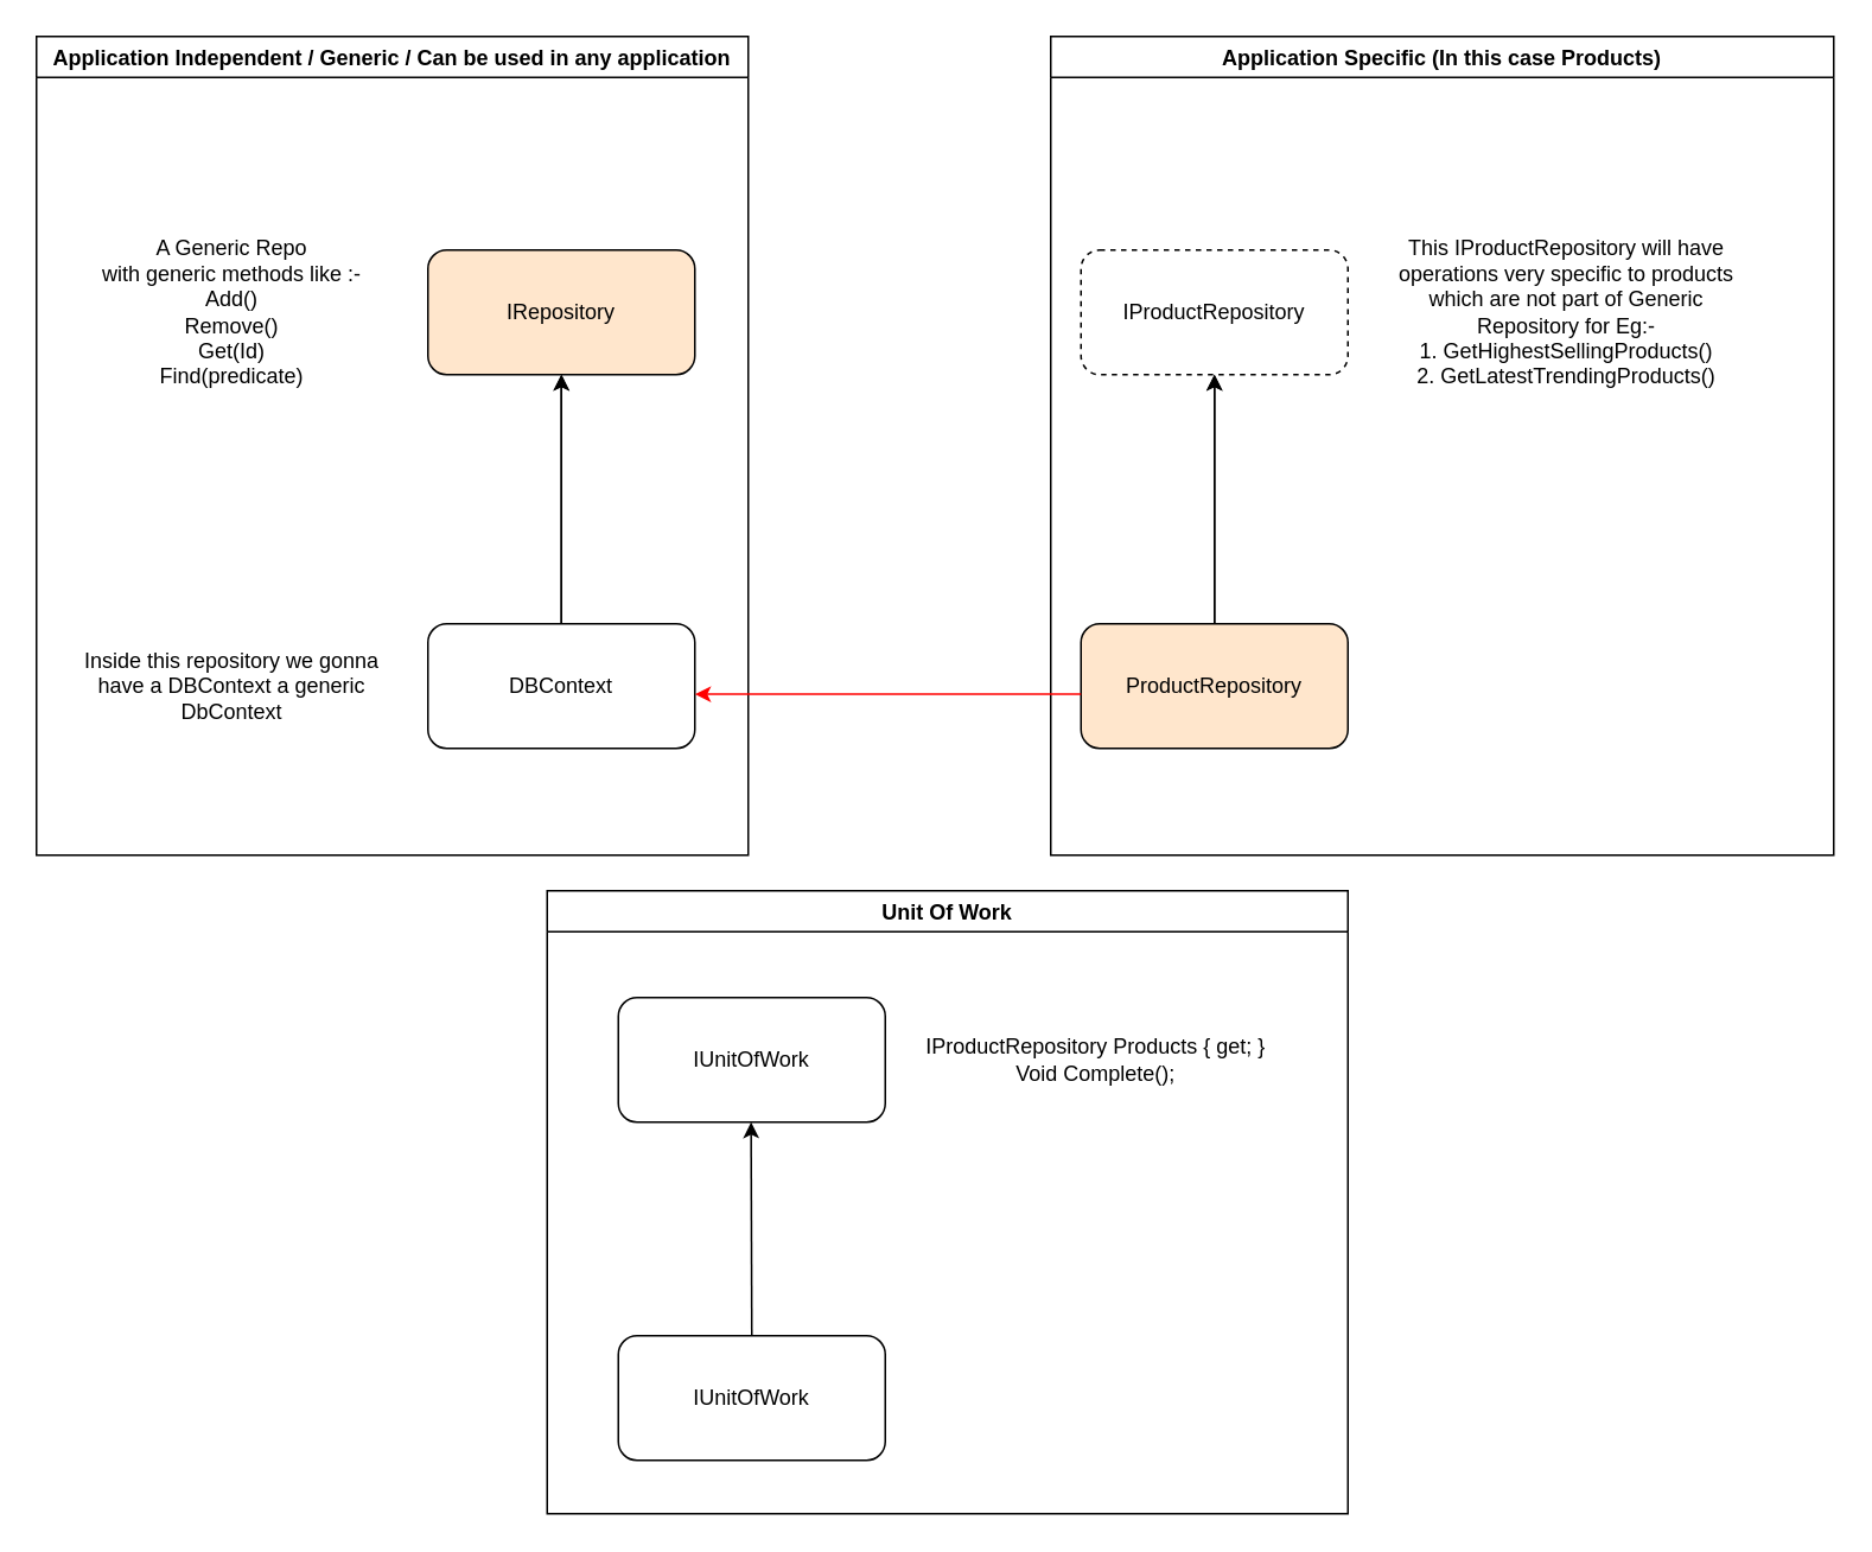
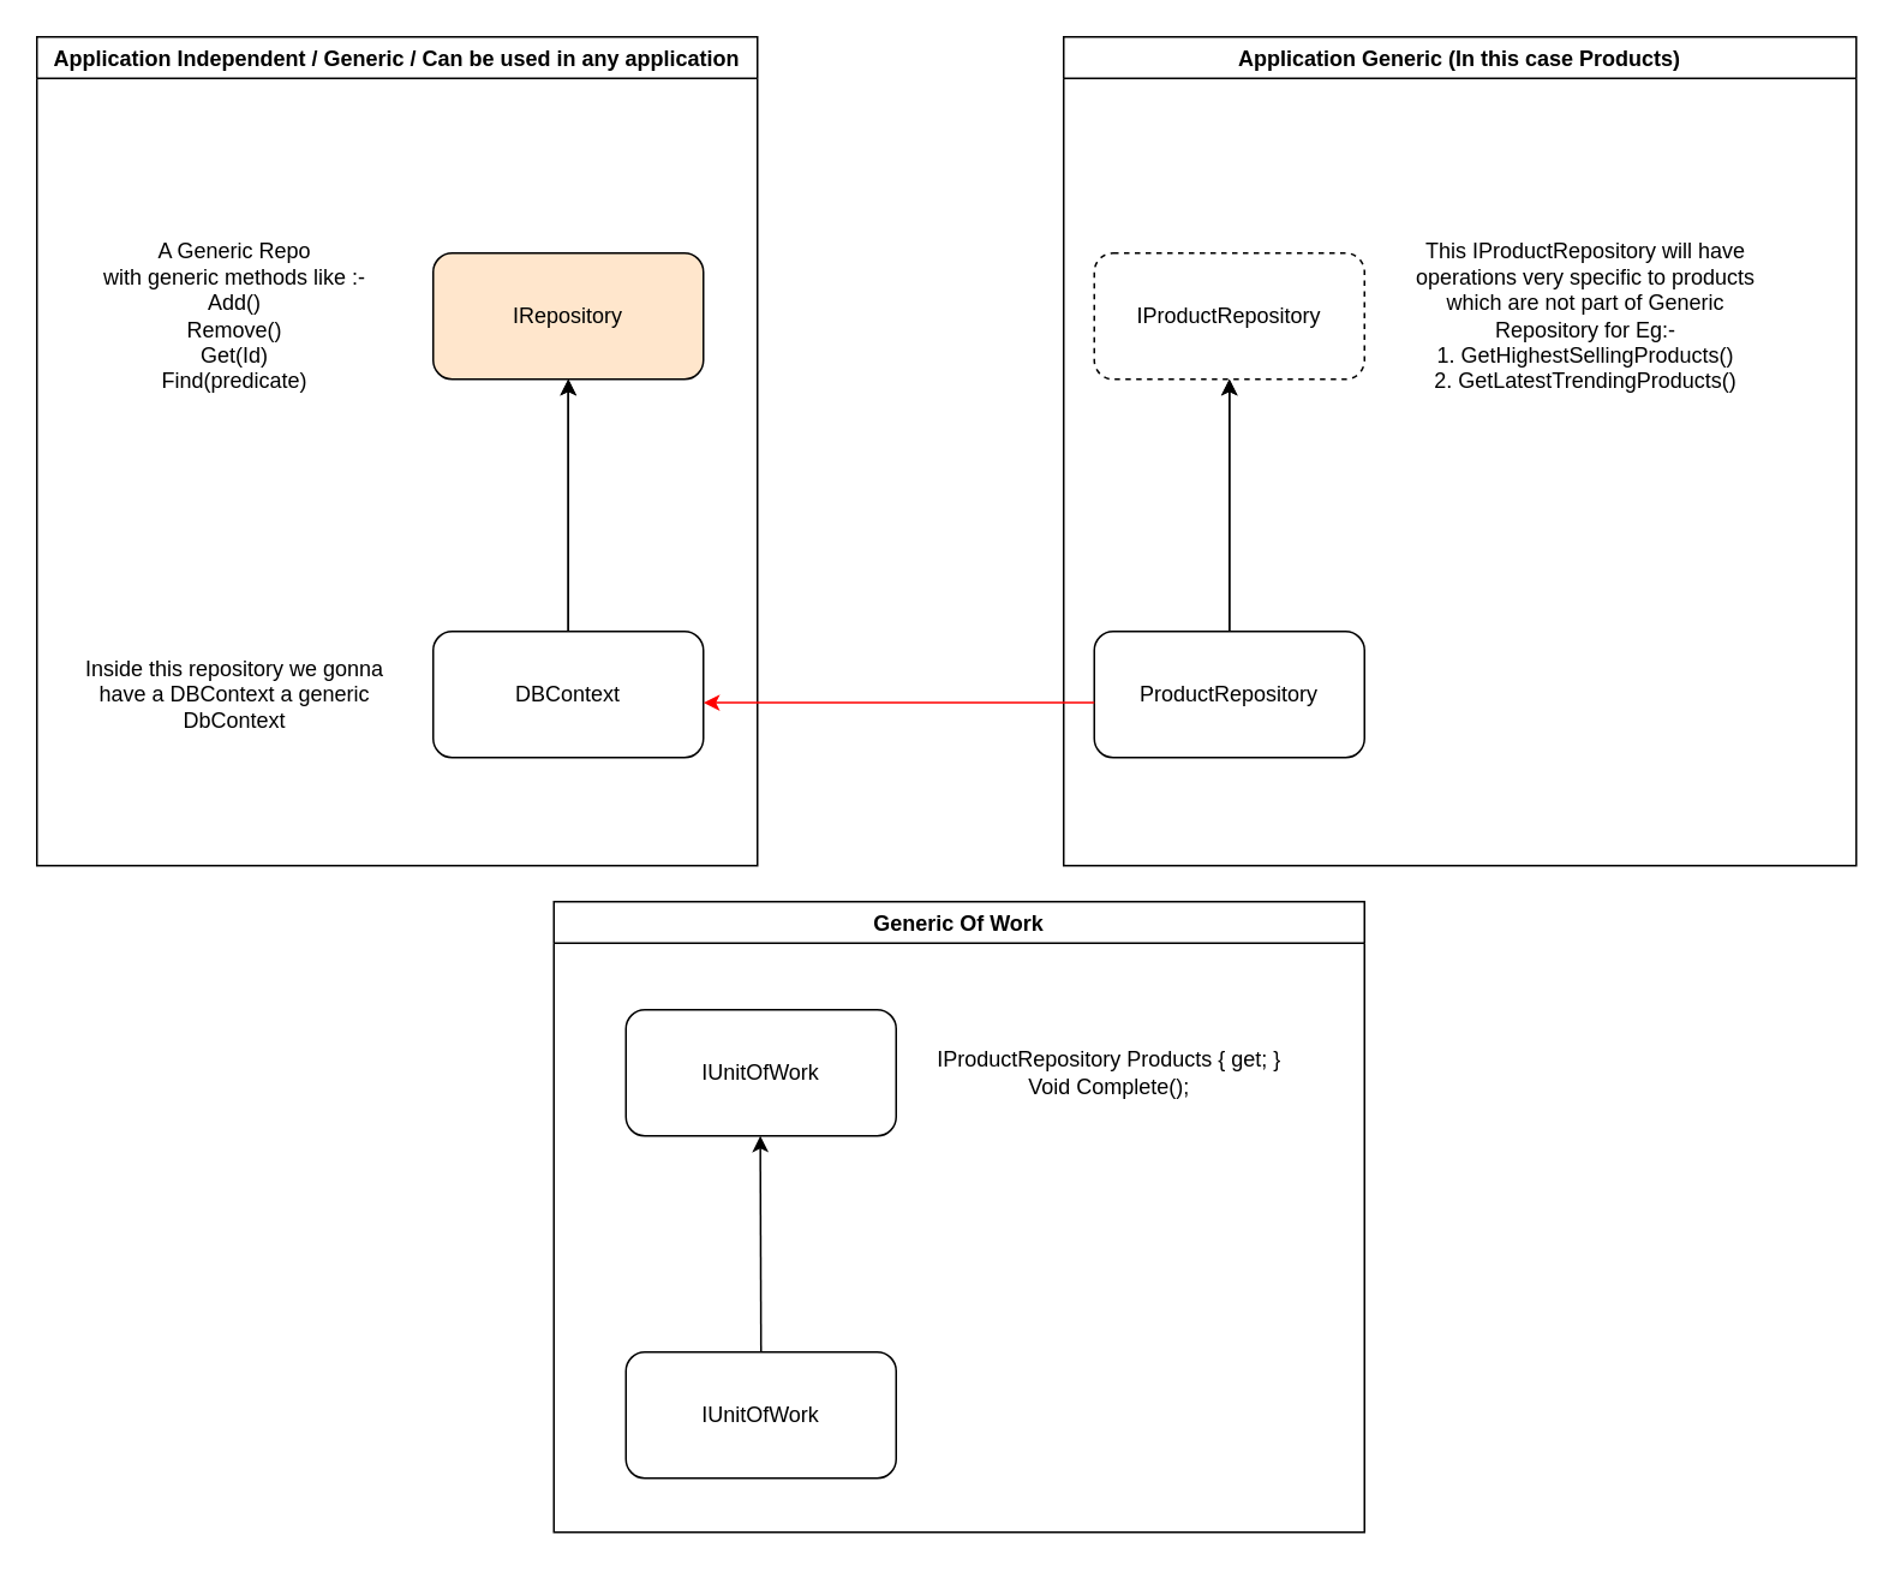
- <mxCell id="9" value="Application Specific (In this case Products)" style="swimlane;" vertex="1" parent="1"><mxGeometry x="590" y="20" width="440" height="460" as="geometry" /></mxCell>
+ <mxCell id="9" value="Application Generic (In this case Products)" style="swimlane;" vertex="1" parent="1"><mxGeometry x="590" y="20" width="440" height="460" as="geometry" /></mxCell>
- <mxCell id="12" value="ProductRepository" style="rounded=1;whiteSpace=wrap;html=1;fillColor=#ffe6cc;" vertex="1" parent="9"><mxGeometry x="17" y="330" width="150" height="70" as="geometry" /></mxCell>
+ <mxCell id="12" value="ProductRepository" style="rounded=1;whiteSpace=wrap;html=1;" vertex="1" parent="9"><mxGeometry x="17" y="330" width="150" height="70" as="geometry" /></mxCell>
- <mxCell id="16" value="Unit Of Work" style="swimlane;" vertex="1" parent="1"><mxGeometry x="307" y="500" width="450" height="350" as="geometry" /></mxCell>
+ <mxCell id="16" value="Generic Of Work" style="swimlane;" vertex="1" parent="1"><mxGeometry x="307" y="500" width="450" height="350" as="geometry" /></mxCell>
